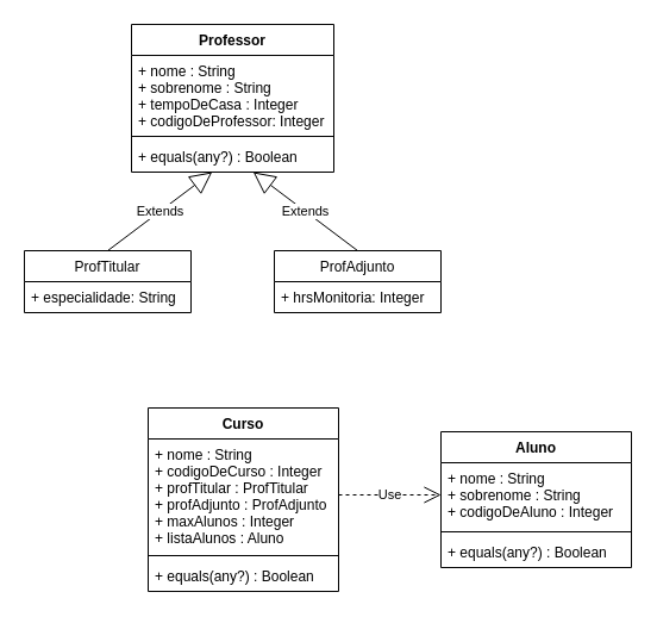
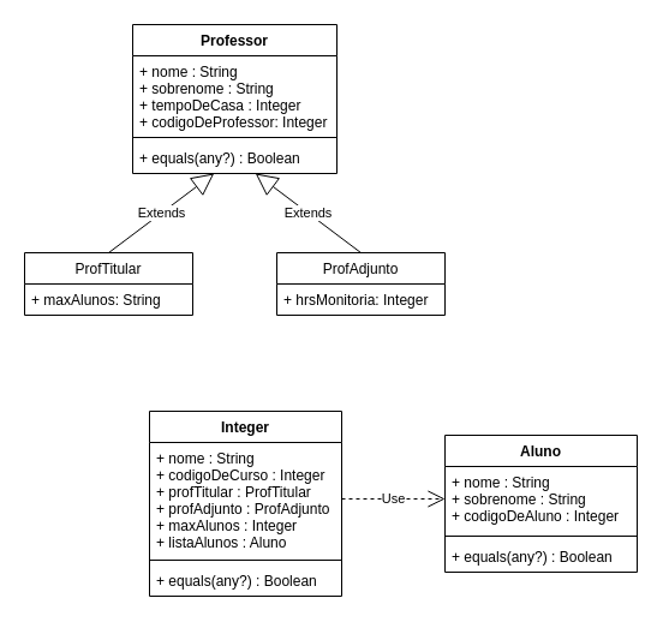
- <mxCell id="9" value="+ especialidade: String" style="text;strokeColor=none;fillColor=none;align=left;verticalAlign=top;spacingLeft=4;spacingRight=4;overflow=hidden;rotatable=0;points=[[0,0.5],[1,0.5]];portConstraint=eastwest;" vertex="1" parent="8"><mxGeometry y="26" width="140" height="26" as="geometry" /></mxCell>
+ <mxCell id="9" value="+ maxAlunos: String" style="text;strokeColor=none;fillColor=none;align=left;verticalAlign=top;spacingLeft=4;spacingRight=4;overflow=hidden;rotatable=0;points=[[0,0.5],[1,0.5]];portConstraint=eastwest;" vertex="1" parent="8"><mxGeometry y="26" width="140" height="26" as="geometry" /></mxCell>
- <mxCell id="12" value="Curso" style="swimlane;fontStyle=1;align=center;verticalAlign=top;childLayout=stackLayout;horizontal=1;startSize=26;horizontalStack=0;resizeParent=1;resizeParentMax=0;resizeLast=0;collapsible=1;marginBottom=0;" vertex="1" parent="1"><mxGeometry x="124" y="342" width="160" height="154" as="geometry" /></mxCell>
+ <mxCell id="12" value="Integer" style="swimlane;fontStyle=1;align=center;verticalAlign=top;childLayout=stackLayout;horizontal=1;startSize=26;horizontalStack=0;resizeParent=1;resizeParentMax=0;resizeLast=0;collapsible=1;marginBottom=0;" vertex="1" parent="1"><mxGeometry x="124" y="342" width="160" height="154" as="geometry" /></mxCell>
